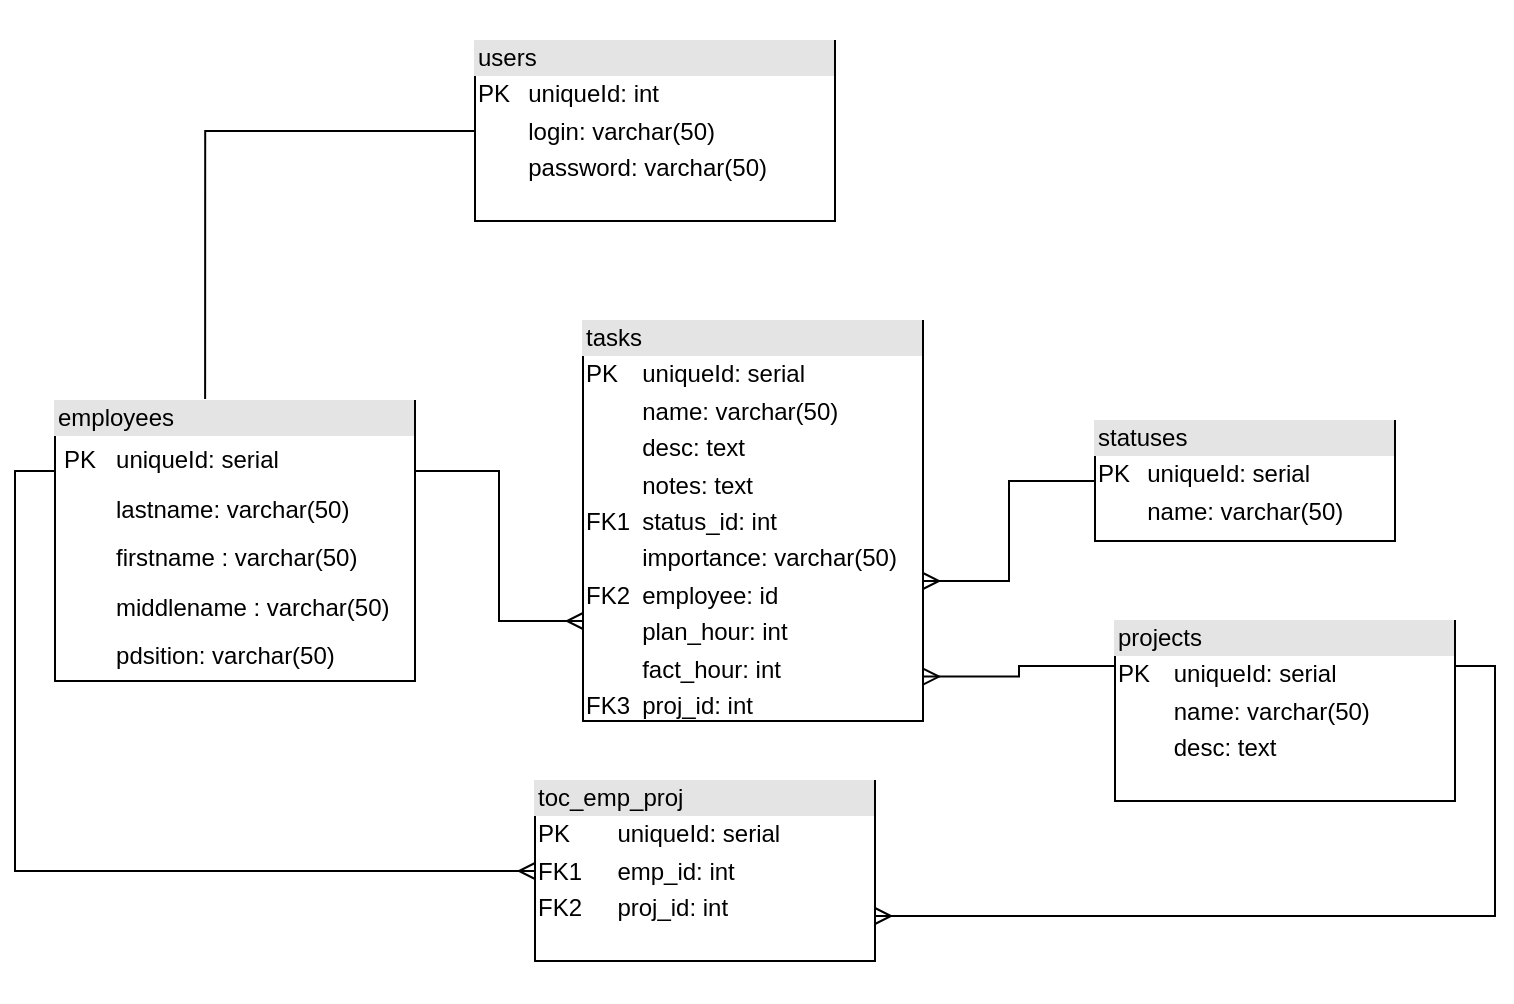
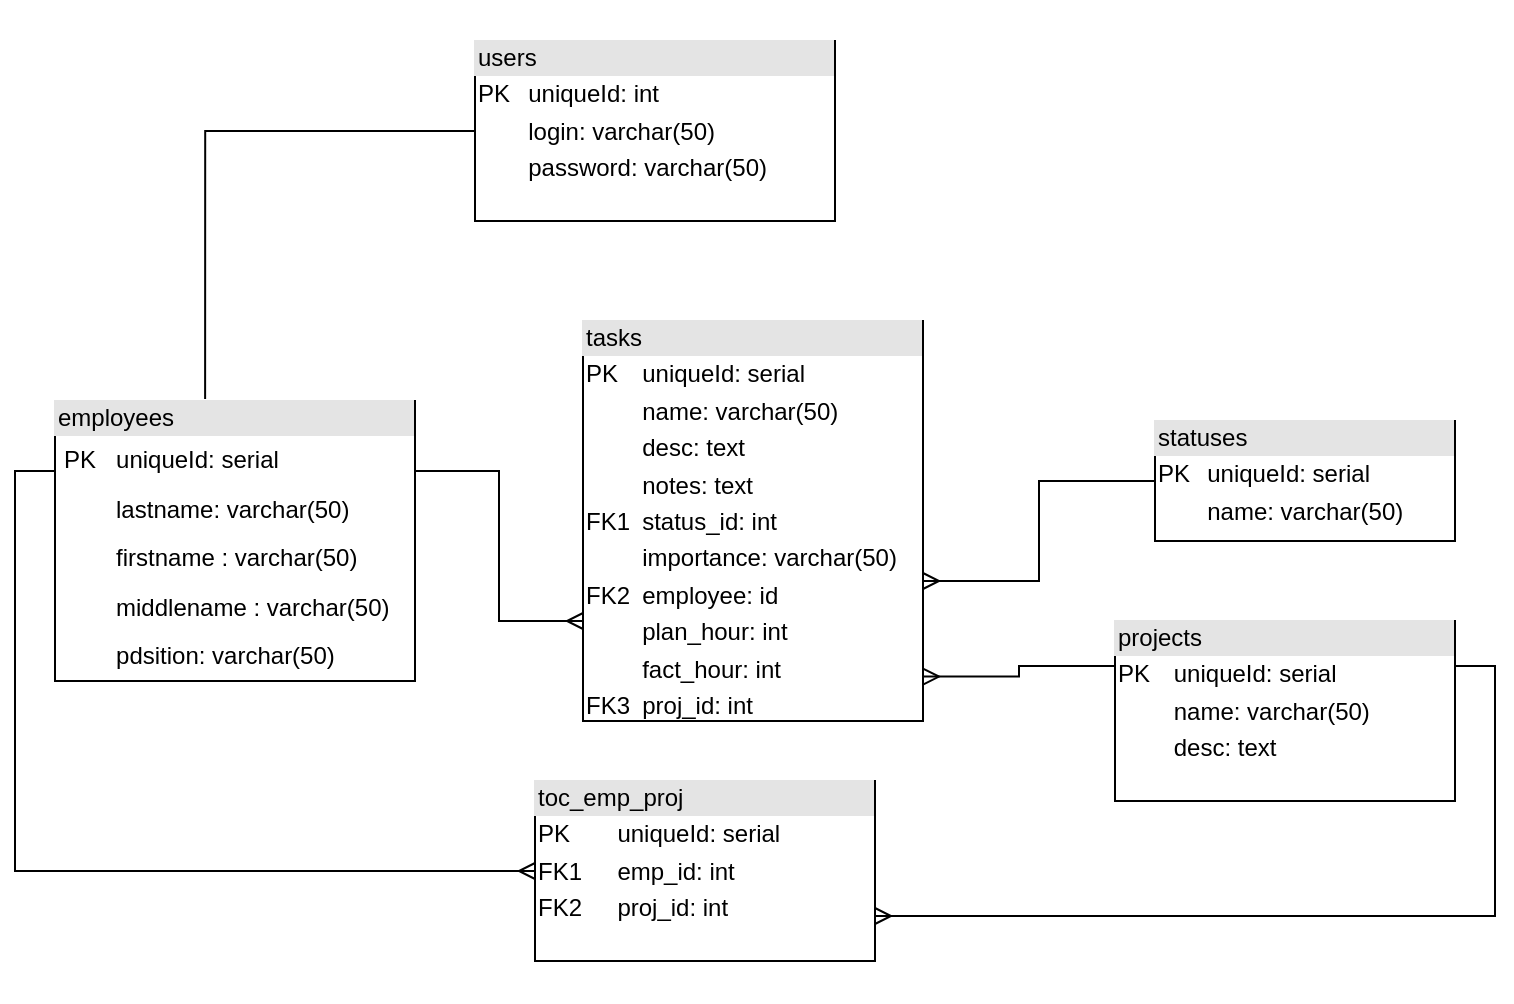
- <mxCell id="13" value="&lt;div style=&quot;box-sizing: border-box ; width: 100% ; background: #e4e4e4 ; padding: 2px&quot;&gt;statuses&lt;/div&gt;&lt;table style=&quot;width: 100% ; font-size: 1em&quot; cellpadding=&quot;2&quot; cellspacing=&quot;0&quot;&gt;&lt;tbody&gt;&lt;tr&gt;&lt;td&gt;PK&lt;/td&gt;&lt;td&gt;uniqueId: serial&lt;/td&gt;&lt;/tr&gt;&lt;tr&gt;&lt;td&gt;&lt;/td&gt;&lt;td&gt;name: varchar(50)&lt;/td&gt;&lt;/tr&gt;&lt;/tbody&gt;&lt;/table&gt;" style="verticalAlign=top;align=left;overflow=fill;html=1;" parent="1" vertex="1"><mxGeometry x="540" y="210" width="150" height="60" as="geometry" /></mxCell>
+ <mxCell id="13" value="&lt;div style=&quot;box-sizing: border-box ; width: 100% ; background: #e4e4e4 ; padding: 2px&quot;&gt;statuses&lt;/div&gt;&lt;table style=&quot;width: 100% ; font-size: 1em&quot; cellpadding=&quot;2&quot; cellspacing=&quot;0&quot;&gt;&lt;tbody&gt;&lt;tr&gt;&lt;td&gt;PK&lt;/td&gt;&lt;td&gt;uniqueId: serial&lt;/td&gt;&lt;/tr&gt;&lt;tr&gt;&lt;td&gt;&lt;/td&gt;&lt;td&gt;name: varchar(50)&lt;/td&gt;&lt;/tr&gt;&lt;/tbody&gt;&lt;/table&gt;" style="verticalAlign=top;align=left;overflow=fill;html=1;" parent="1" vertex="1"><mxGeometry x="570" y="210" width="150" height="60" as="geometry" /></mxCell>
